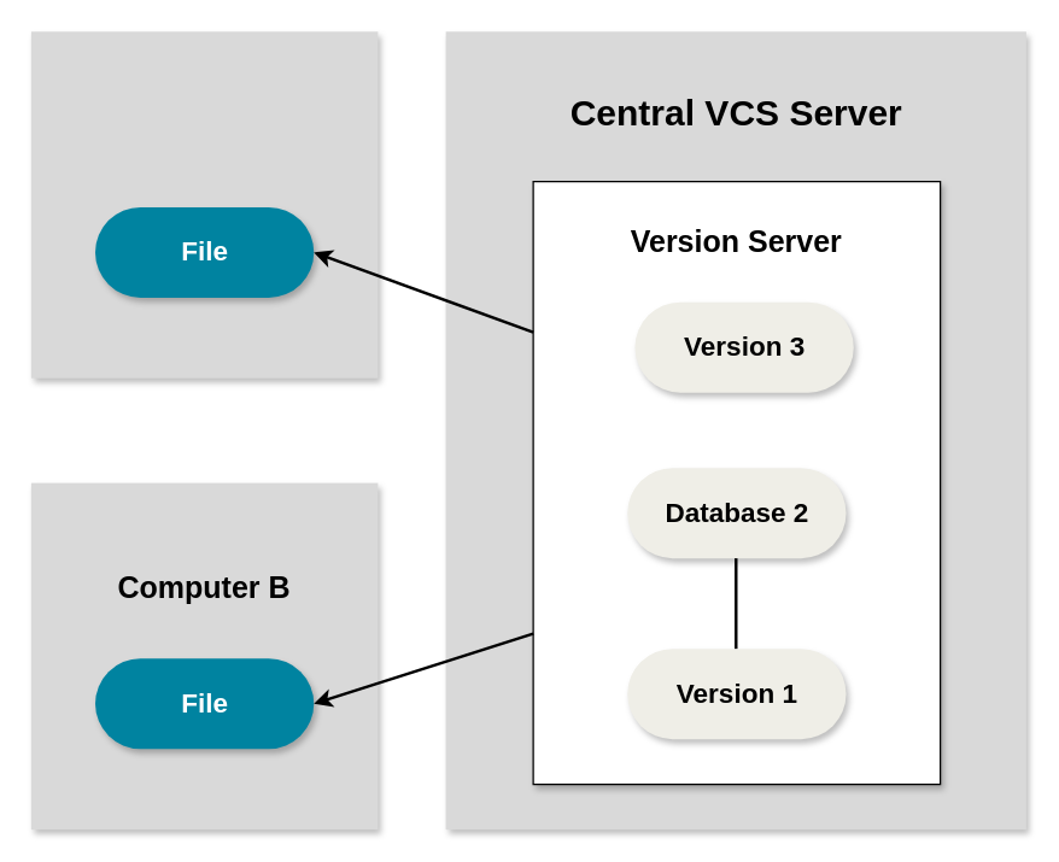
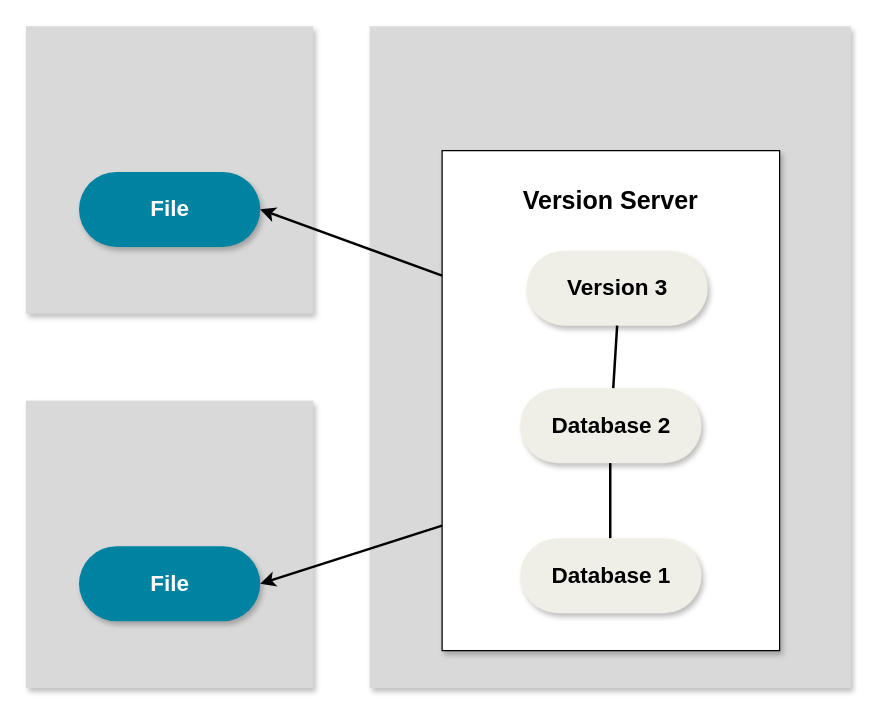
- <mxCell id="3" value="&lt;font style=&quot;font-size: 24px;&quot;&gt;&lt;b&gt;Central VCS Server&lt;/b&gt;&lt;/font&gt;" style="text;html=1;strokeColor=none;fillColor=none;align=center;verticalAlign=middle;whiteSpace=wrap;rounded=0;shadow=1;" parent="1" vertex="1"><mxGeometry x="373" y="60" width="230" height="30" as="geometry" /></mxCell>
+ <mxCell id="9" value="" style="endArrow=none;html=1;rounded=0;entryX=0.5;entryY=1;entryDx=0;entryDy=0;strokeWidth=2;" parent="1" source="7" target="6" edge="1"><mxGeometry width="50" height="50" relative="1" as="geometry"><mxPoint x="313" y="280" as="sourcePoint" /><mxPoint x="363" y="230" as="targetPoint" /></mxGeometry></mxCell>
- <mxCell id="15" value="&lt;font size=&quot;1&quot; style=&quot;&quot;&gt;&lt;b style=&quot;font-size: 20px;&quot;&gt;Computer B&lt;/b&gt;&lt;/font&gt;" style="text;html=1;strokeColor=none;fillColor=none;align=center;verticalAlign=middle;whiteSpace=wrap;rounded=0;shadow=1;" parent="1" vertex="1"><mxGeometry y="373.5" width="230" height="30" as="geometry" x="20" /></mxCell>
- <mxCell id="8" value="&lt;font style=&quot;font-size: 18px;&quot;&gt;&lt;b&gt;Version 1&lt;/b&gt;&lt;/font&gt;" style="rounded=1;whiteSpace=wrap;html=1;strokeColor=none;fillColor=#efeee7;arcSize=50;shadow=1;" parent="1" vertex="1"><mxGeometry x="415.5" y="430" width="145" height="60" as="geometry" /></mxCell>
+ <mxCell id="8" value="&lt;font style=&quot;font-size: 18px;&quot;&gt;&lt;b&gt;Database 1&lt;/b&gt;&lt;/font&gt;" style="rounded=1;whiteSpace=wrap;html=1;strokeColor=none;fillColor=#efeee7;arcSize=50;shadow=1;" parent="1" vertex="1"><mxGeometry x="415.5" y="430" width="145" height="60" as="geometry" /></mxCell>
